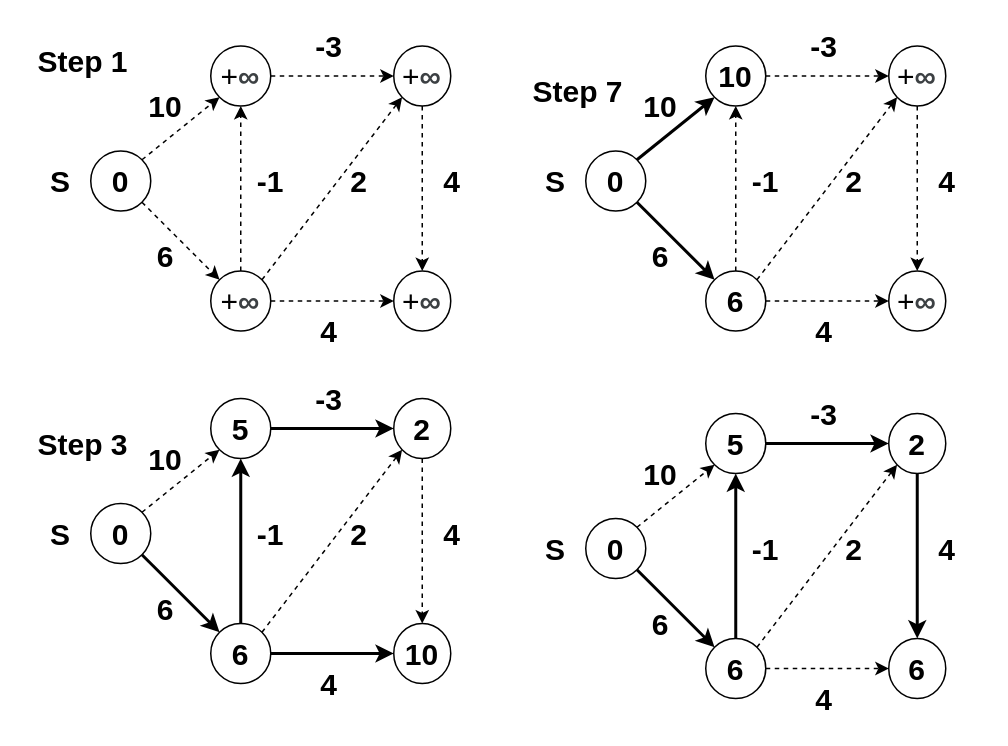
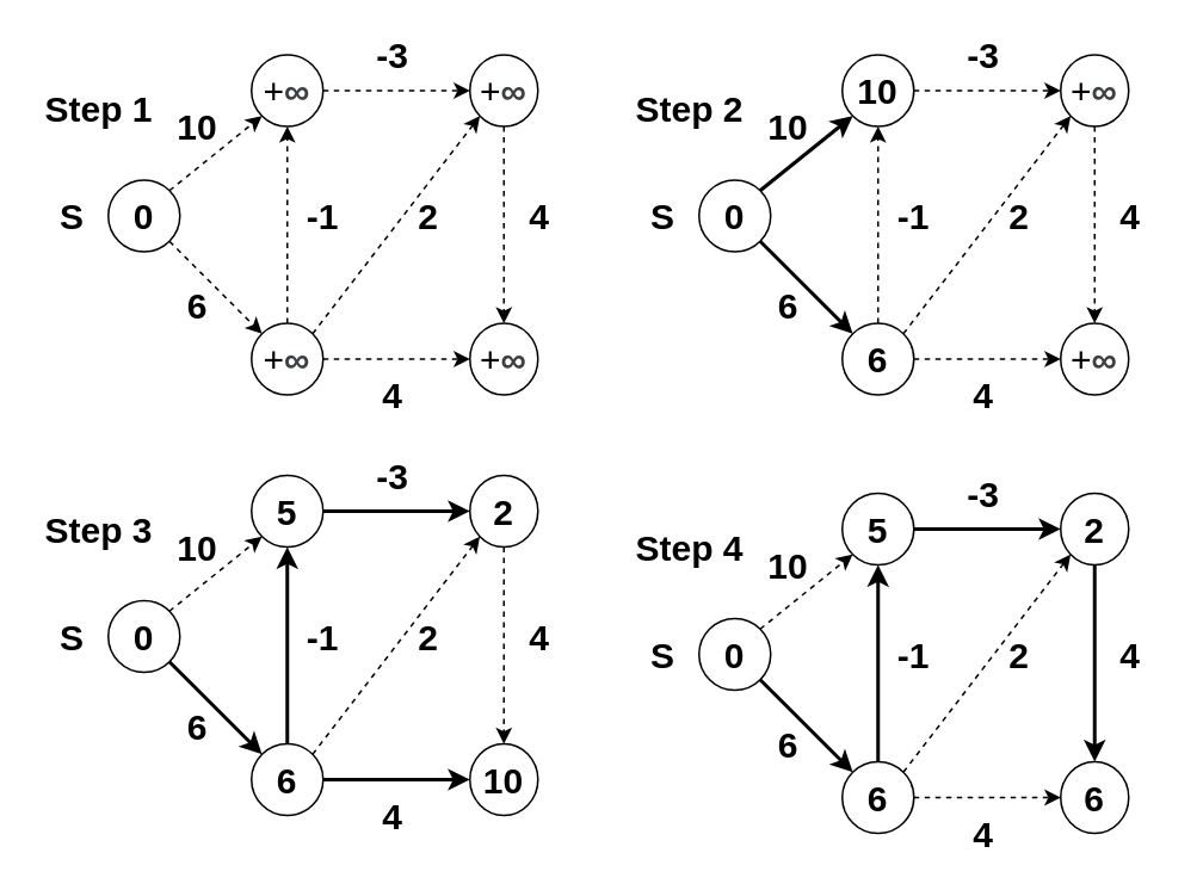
- <mxCell id="22" value="&lt;b style=&quot;font-size: 20px;&quot;&gt;&lt;font style=&quot;font-size: 20px;&quot;&gt;Step 1&lt;/font&gt;&lt;/b&gt;" style="text;html=1;strokeColor=none;fillColor=none;align=center;verticalAlign=middle;whiteSpace=wrap;rounded=0;fontSize=20;" parent="1" vertex="1"><mxGeometry x="20" y="30" width="70" height="20" as="geometry" /></mxCell>
+ <mxCell id="22" value="&lt;b style=&quot;font-size: 20px;&quot;&gt;&lt;font style=&quot;font-size: 20px;&quot;&gt;Step 1&lt;/font&gt;&lt;/b&gt;" style="text;html=1;strokeColor=none;fillColor=none;align=center;verticalAlign=middle;whiteSpace=wrap;rounded=0;fontSize=20;" parent="1" vertex="1"><mxGeometry x="20" y="50" width="70" height="20" as="geometry" /></mxCell>
- <mxCell id="23" value="&lt;b style=&quot;font-size: 20px;&quot;&gt;&lt;font style=&quot;font-size: 20px;&quot;&gt;Step 7&lt;/font&gt;&lt;/b&gt;" style="text;html=1;strokeColor=none;fillColor=none;align=center;verticalAlign=middle;whiteSpace=wrap;rounded=0;fontSize=20;" parent="1" vertex="1"><mxGeometry x="350" y="50" width="70" height="20" as="geometry" /></mxCell>
+ <mxCell id="23" value="&lt;b style=&quot;font-size: 20px;&quot;&gt;&lt;font style=&quot;font-size: 20px;&quot;&gt;Step 2&lt;/font&gt;&lt;/b&gt;" style="text;html=1;strokeColor=none;fillColor=none;align=center;verticalAlign=middle;whiteSpace=wrap;rounded=0;fontSize=20;" parent="1" vertex="1"><mxGeometry x="350" y="50" width="70" height="20" as="geometry" /></mxCell>
+ <mxCell id="65" value="&lt;b style=&quot;font-size: 20px&quot;&gt;&lt;font style=&quot;font-size: 20px&quot;&gt;Step 4&lt;/font&gt;&lt;/b&gt;" style="text;html=1;strokeColor=none;fillColor=none;align=center;verticalAlign=middle;whiteSpace=wrap;rounded=0;fontSize=20;" vertex="1" parent="1"><mxGeometry x="350" y="295" width="70" height="20" as="geometry" /></mxCell>
